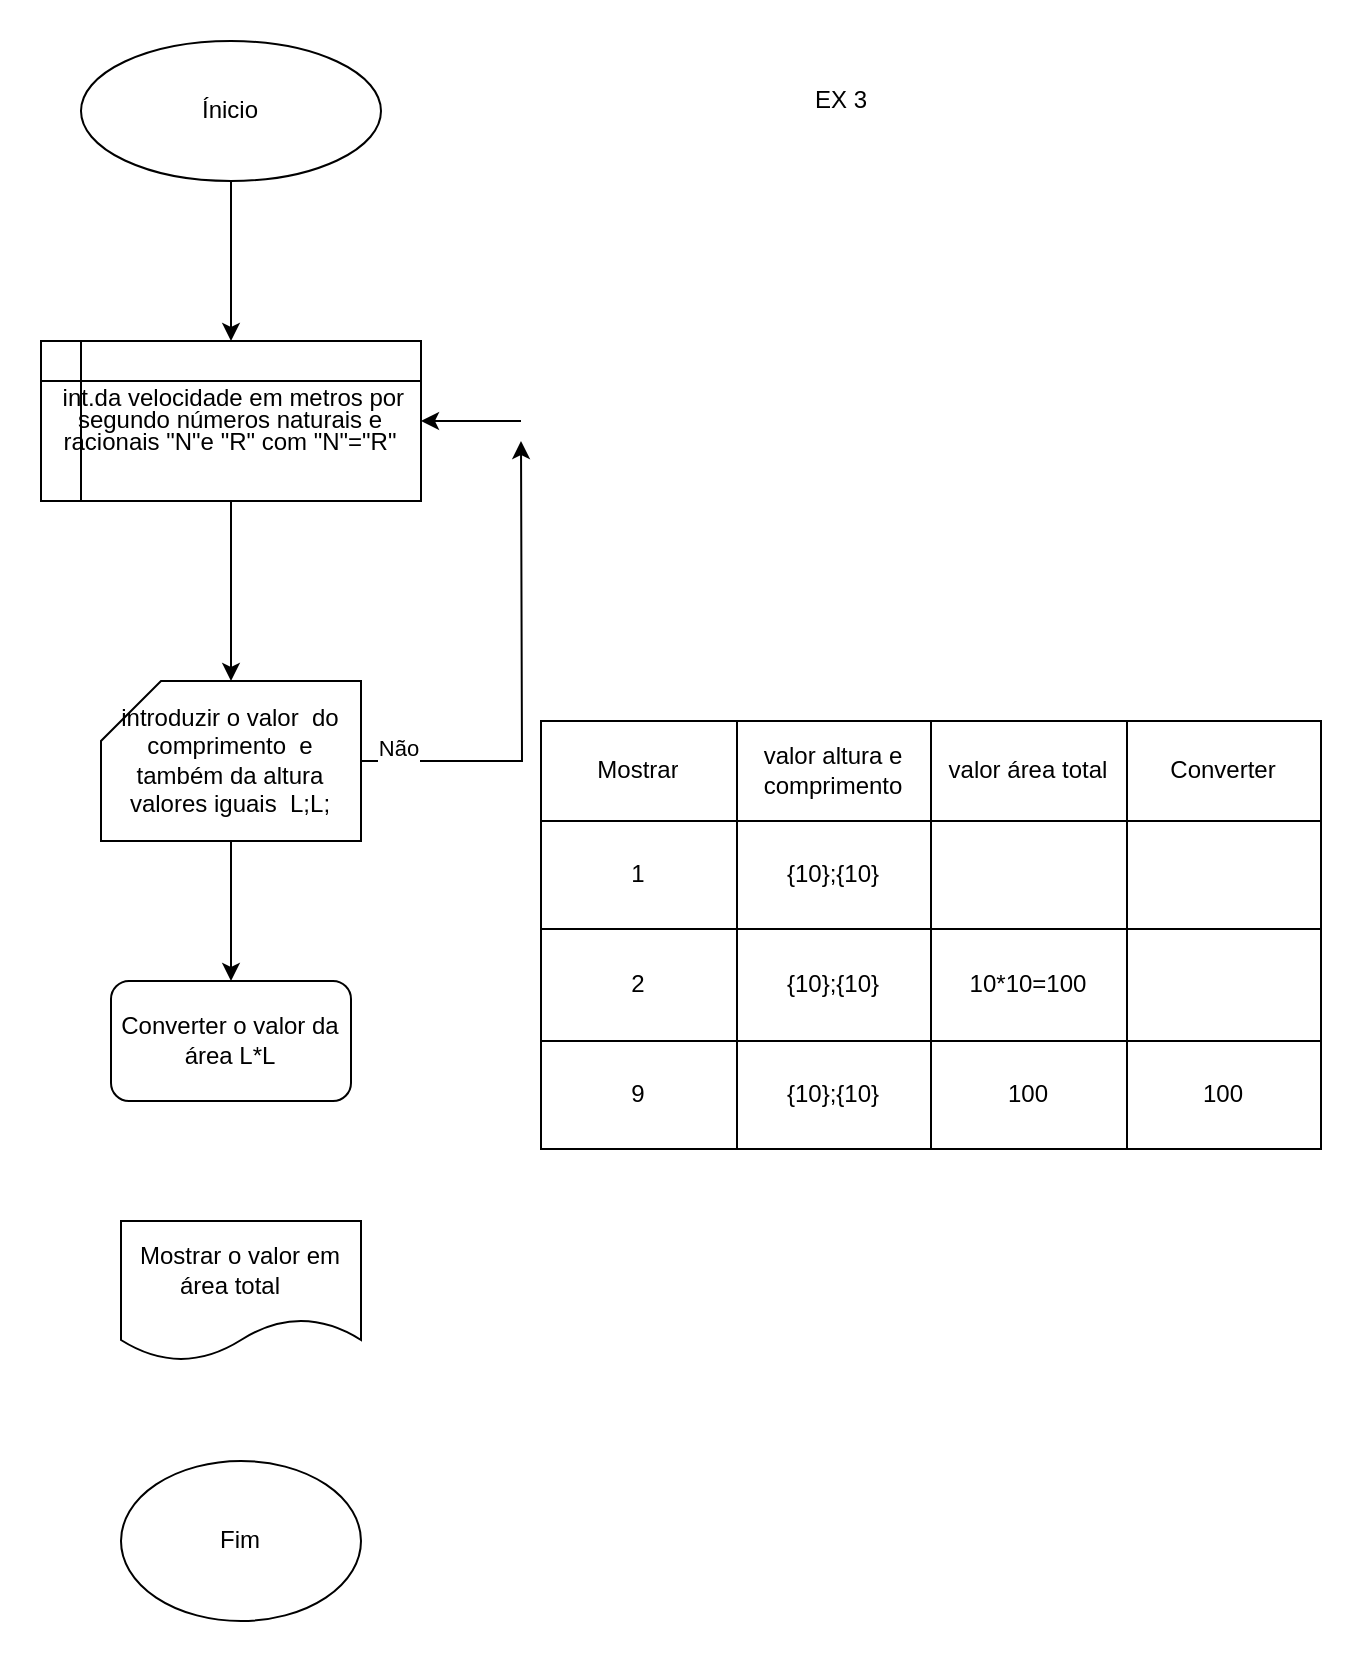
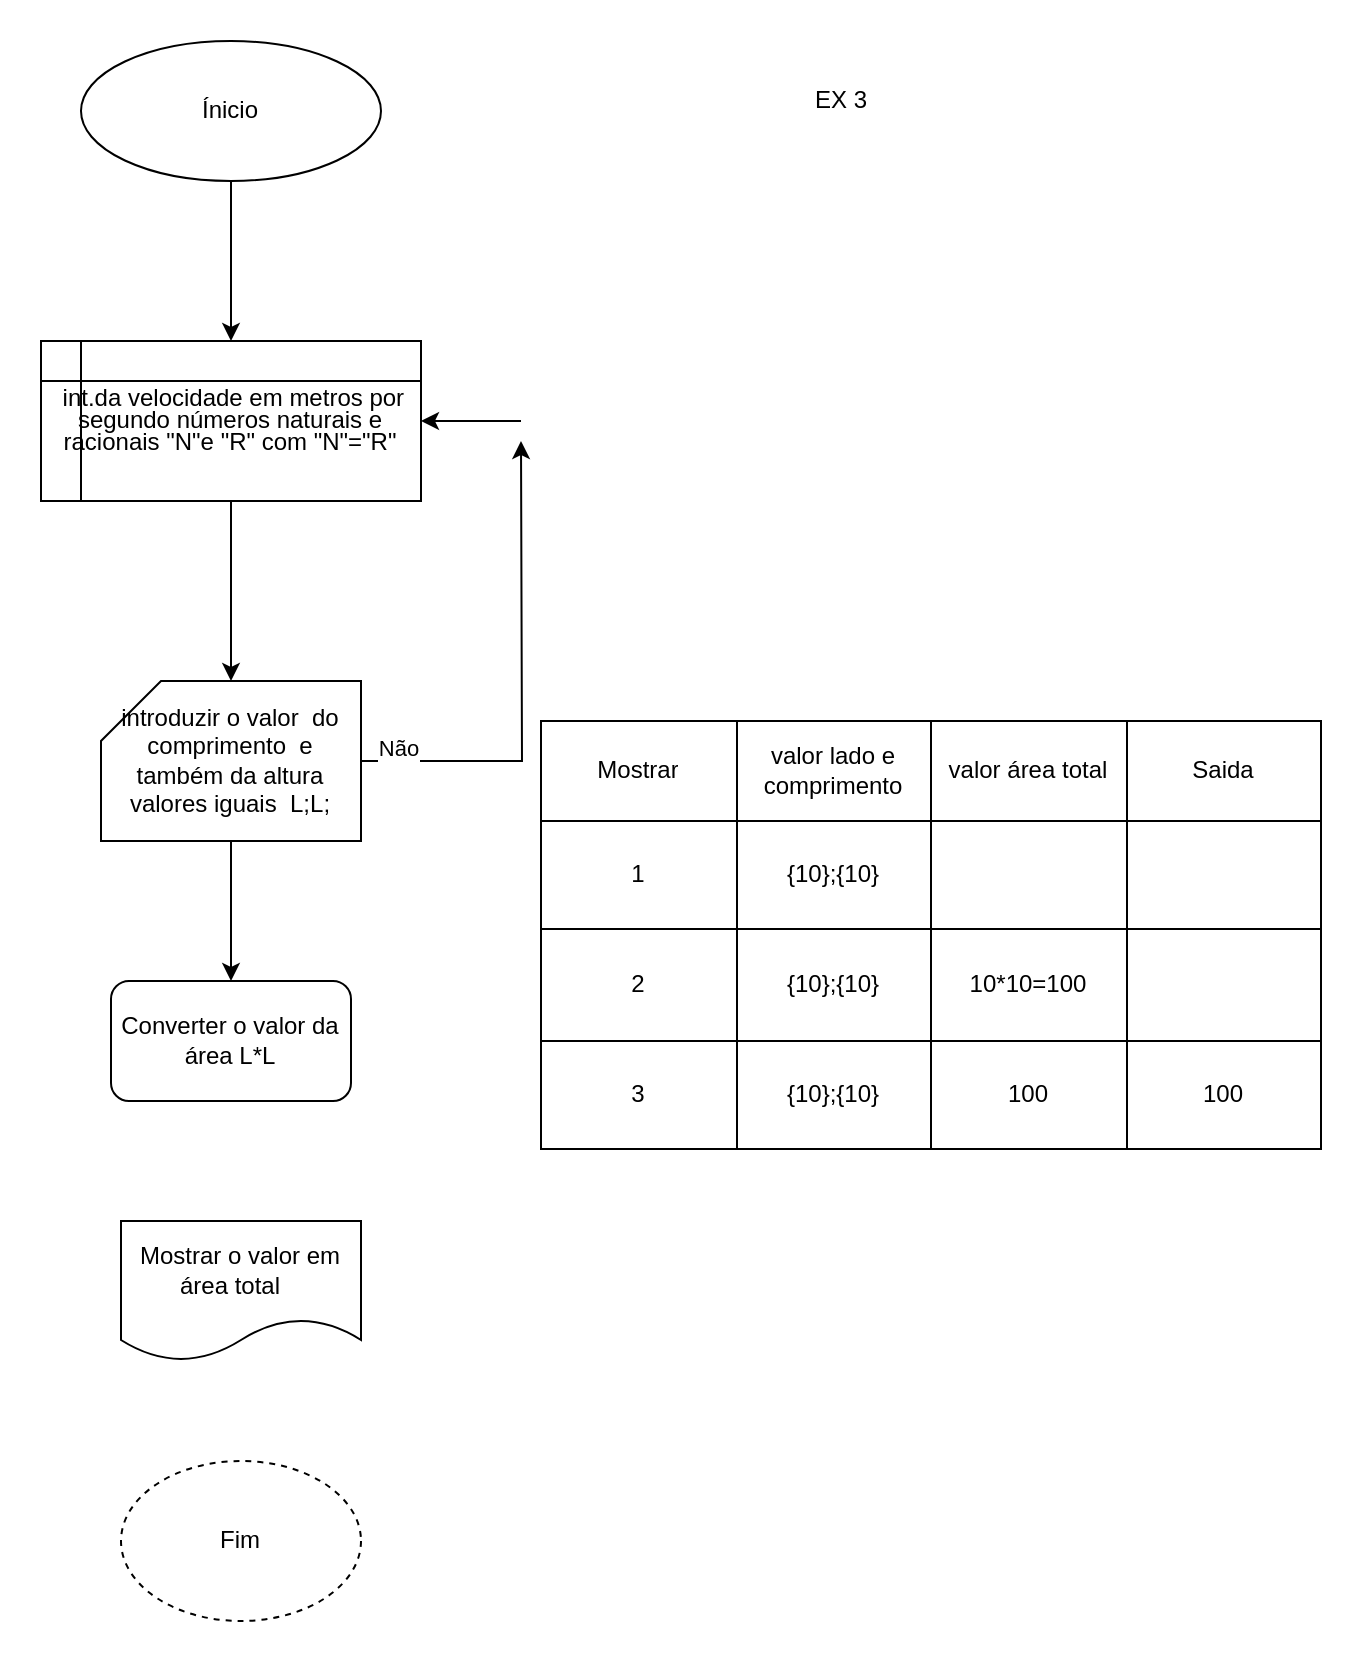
- <mxCell id="17" value="valor altura e comprimento" parent="15" style="shape=partialRectangle;html=1;whiteSpace=wrap;connectable=0;overflow=hidden;fillColor=none;top=0;left=0;bottom=0;right=0;" vertex="1"><mxGeometry as="geometry" x="98" width="97" height="50" /></mxCell>
+ <mxCell id="17" value="valor lado e comprimento" parent="15" style="shape=partialRectangle;html=1;whiteSpace=wrap;connectable=0;overflow=hidden;fillColor=none;top=0;left=0;bottom=0;right=0;" vertex="1"><mxGeometry as="geometry" x="98" width="97" height="50" /></mxCell>
- <mxCell id="19" value="Converter" parent="15" style="shape=partialRectangle;html=1;whiteSpace=wrap;connectable=0;overflow=hidden;fillColor=none;top=0;left=0;bottom=0;right=0;" vertex="1"><mxGeometry as="geometry" x="293" width="97" height="50" /></mxCell>
+ <mxCell id="19" value="Saida" parent="15" style="shape=partialRectangle;html=1;whiteSpace=wrap;connectable=0;overflow=hidden;fillColor=none;top=0;left=0;bottom=0;right=0;" vertex="1"><mxGeometry as="geometry" x="293" width="97" height="50" /></mxCell>
- <mxCell id="31" value="9" parent="30" style="shape=partialRectangle;html=1;whiteSpace=wrap;connectable=0;overflow=hidden;fillColor=none;top=0;left=0;bottom=0;right=0;" vertex="1"><mxGeometry as="geometry" width="98" height="54" /></mxCell>
+ <mxCell id="31" value="3" parent="30" style="shape=partialRectangle;html=1;whiteSpace=wrap;connectable=0;overflow=hidden;fillColor=none;top=0;left=0;bottom=0;right=0;" vertex="1"><mxGeometry as="geometry" width="98" height="54" /></mxCell>
- <mxCell id="13" value="Fim" parent="1" style="ellipse;whiteSpace=wrap;html=1;" vertex="1"><mxGeometry as="geometry" x="60" y="730" width="120" height="80" /></mxCell>
+ <mxCell id="13" value="Fim" parent="1" style="ellipse;whiteSpace=wrap;html=1;dashed=1;" vertex="1"><mxGeometry as="geometry" x="60" y="730" width="120" height="80" /></mxCell>
